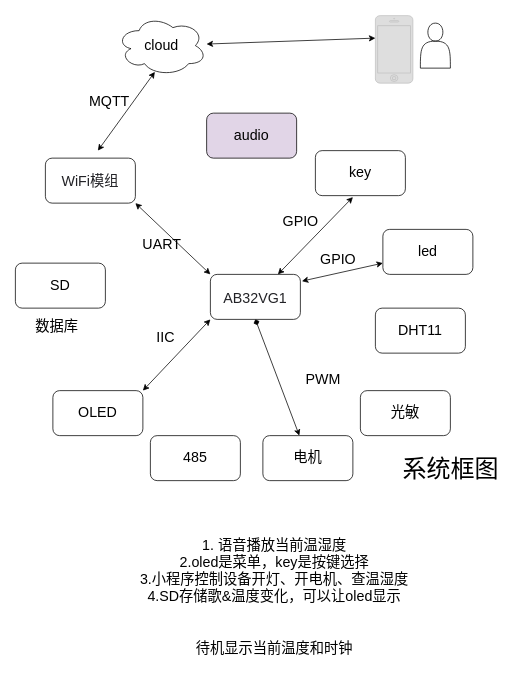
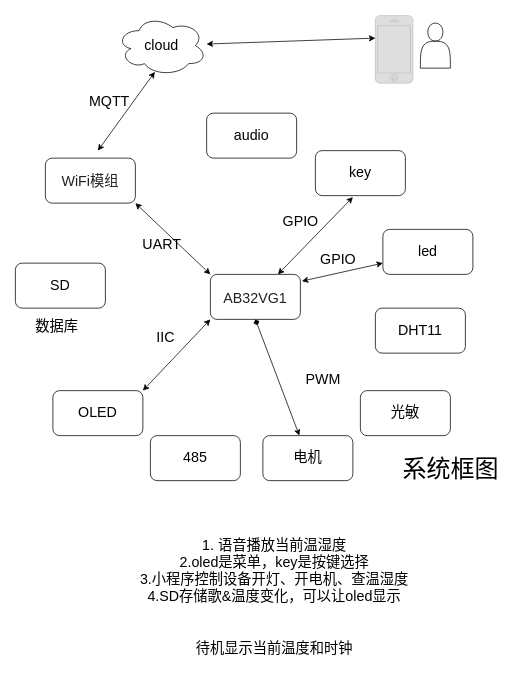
- <mxCell id="26" value="audio" style="rounded=1;whiteSpace=wrap;html=1;fontSize=19;fillColor=#e1d5e7;" parent="1" vertex="1"><mxGeometry x="275" y="150" width="120" height="60" as="geometry" /></mxCell>
+ <mxCell id="26" value="audio" style="rounded=1;whiteSpace=wrap;html=1;fontSize=19;" parent="1" vertex="1"><mxGeometry x="275" y="150" width="120" height="60" as="geometry" /></mxCell>
